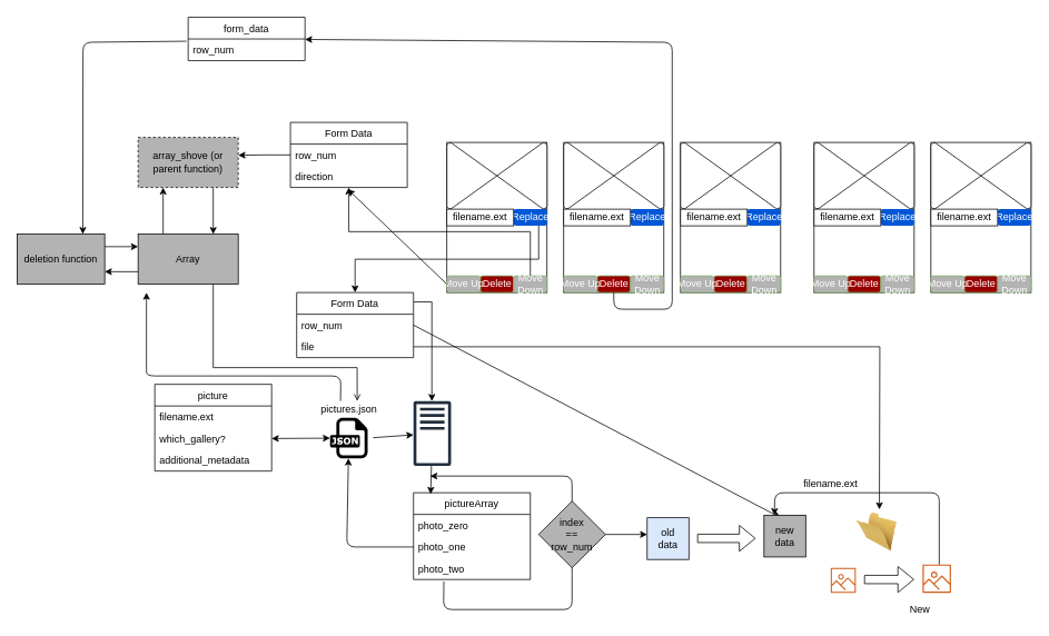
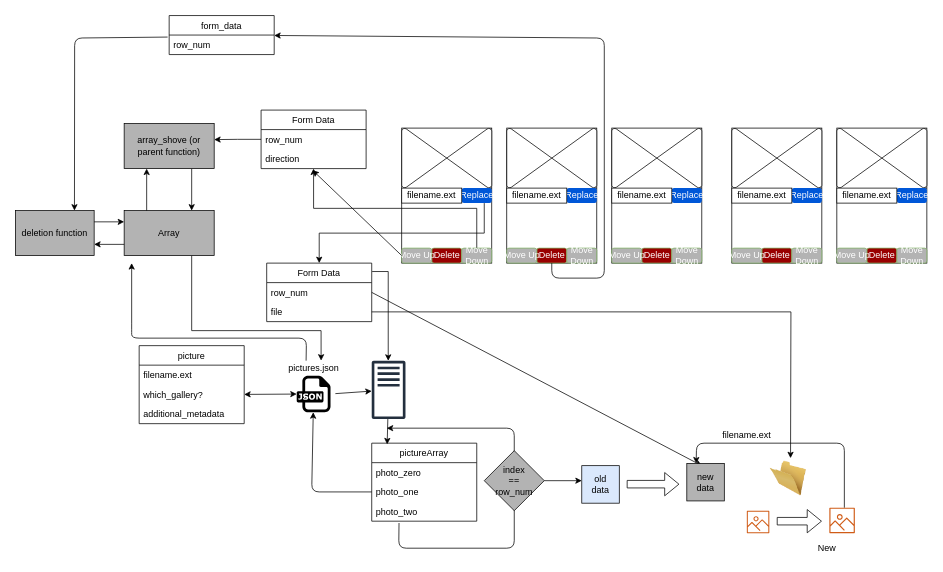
- <mxCell id="92" value="array_shove (or parent function)" style="rounded=0;whiteSpace=wrap;html=1;fillColor=#B3B3B3;dashed=1;" vertex="1" parent="1"><mxGeometry x="165" y="164" width="120" height="60" as="geometry" /></mxCell>
+ <mxCell id="92" value="array_shove (or parent function)" style="rounded=0;whiteSpace=wrap;html=1;fillColor=#B3B3B3;" vertex="1" parent="1"><mxGeometry x="165" y="164" width="120" height="60" as="geometry" /></mxCell>
- <mxCell id="88" style="edgeStyle=orthogonalEdgeStyle;rounded=0;orthogonalLoop=1;jettySize=auto;html=1;exitX=0.75;exitY=1;exitDx=0;exitDy=0;entryX=0.75;entryY=0;entryDx=0;entryDy=0;endArrow=open;" edge="1" parent="1" source="89" target="56"><mxGeometry relative="1" as="geometry"><Array as="points"><mxPoint x="255" y="440" /><mxPoint x="428" y="440" /></Array></mxGeometry></mxCell>
+ <mxCell id="88" style="edgeStyle=orthogonalEdgeStyle;rounded=0;orthogonalLoop=1;jettySize=auto;html=1;exitX=0.75;exitY=1;exitDx=0;exitDy=0;entryX=0.75;entryY=0;entryDx=0;entryDy=0;" edge="1" parent="1" source="89" target="56"><mxGeometry relative="1" as="geometry"><Array as="points"><mxPoint x="255" y="440" /><mxPoint x="428" y="440" /></Array></mxGeometry></mxCell>
